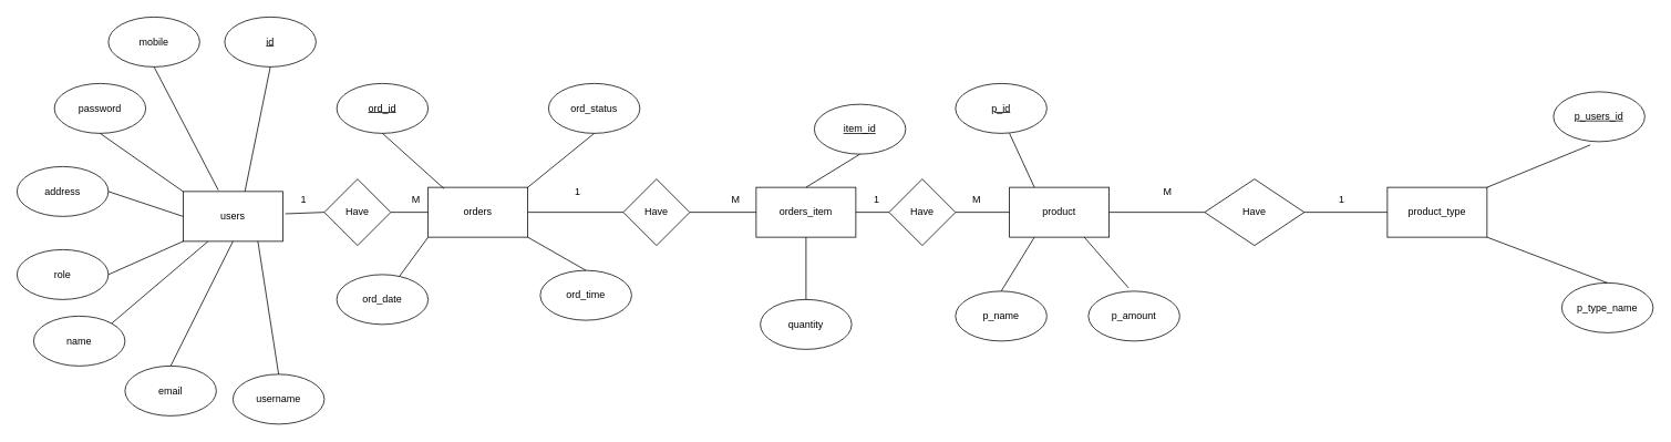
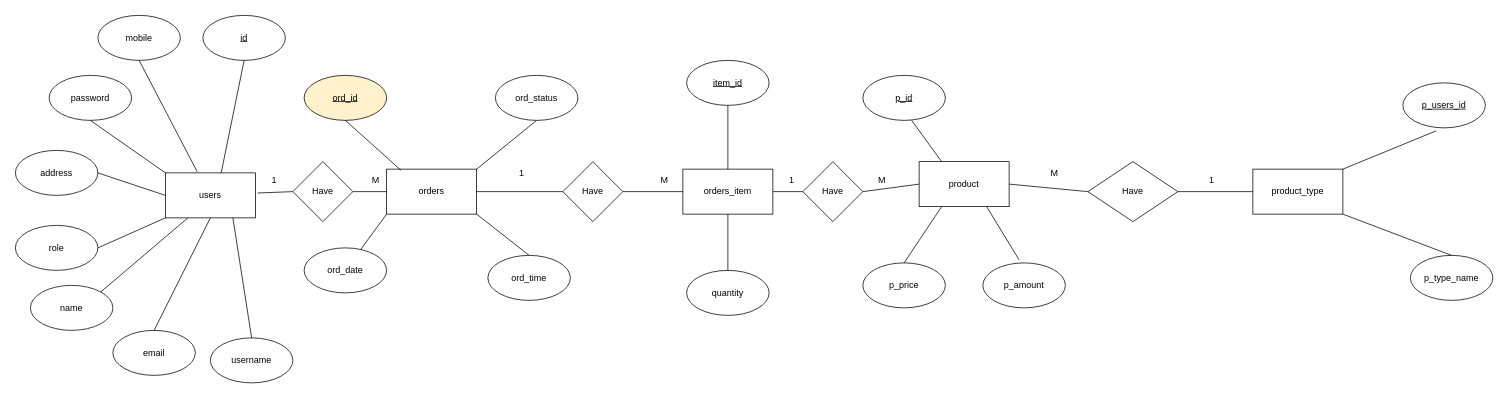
- <mxCell id="17" value="&lt;u&gt;ord_id&lt;/u&gt;" style="ellipse;whiteSpace=wrap;html=1;" vertex="1" parent="1"><mxGeometry x="405" y="100" width="110" height="60" as="geometry" /></mxCell>
+ <mxCell id="17" value="&lt;u&gt;ord_id&lt;/u&gt;" style="ellipse;whiteSpace=wrap;html=1;fillColor=#fff2cc;" vertex="1" parent="1"><mxGeometry x="405" y="100" width="110" height="60" as="geometry" /></mxCell>
- <mxCell id="55" value="&lt;u&gt;item_id&lt;/u&gt;" style="ellipse;whiteSpace=wrap;html=1;" vertex="1" parent="1"><mxGeometry x="980" y="125" width="110" height="60" as="geometry" /></mxCell>
+ <mxCell id="55" value="&lt;u&gt;item_id&lt;/u&gt;" style="ellipse;whiteSpace=wrap;html=1;" vertex="1" parent="1"><mxGeometry x="915" y="80" width="110" height="60" as="geometry" /></mxCell>
- <mxCell id="12" value="product" style="rounded=0;whiteSpace=wrap;html=1;" vertex="1" parent="1"><mxGeometry x="1215" y="225" width="120" height="60" as="geometry" /></mxCell>
+ <mxCell id="12" value="product" style="rounded=0;whiteSpace=wrap;html=1;" vertex="1" parent="1"><mxGeometry x="1225" y="215" width="120" height="60" as="geometry" /></mxCell>
- <mxCell id="19" value="ord_time" style="ellipse;whiteSpace=wrap;html=1;" vertex="1" parent="1"><mxGeometry x="650" y="325" width="110" height="60" as="geometry" /></mxCell>
+ <mxCell id="19" value="ord_time" style="ellipse;whiteSpace=wrap;html=1;" vertex="1" parent="1"><mxGeometry x="650" y="340" width="110" height="60" as="geometry" /></mxCell>
- <mxCell id="39" value="p_name" style="ellipse;whiteSpace=wrap;html=1;" vertex="1" parent="1"><mxGeometry x="1150" y="350" width="110" height="60" as="geometry" /></mxCell>
+ <mxCell id="39" value="p_price" style="ellipse;whiteSpace=wrap;html=1;" vertex="1" parent="1"><mxGeometry x="1150" y="350" width="110" height="60" as="geometry" /></mxCell>
